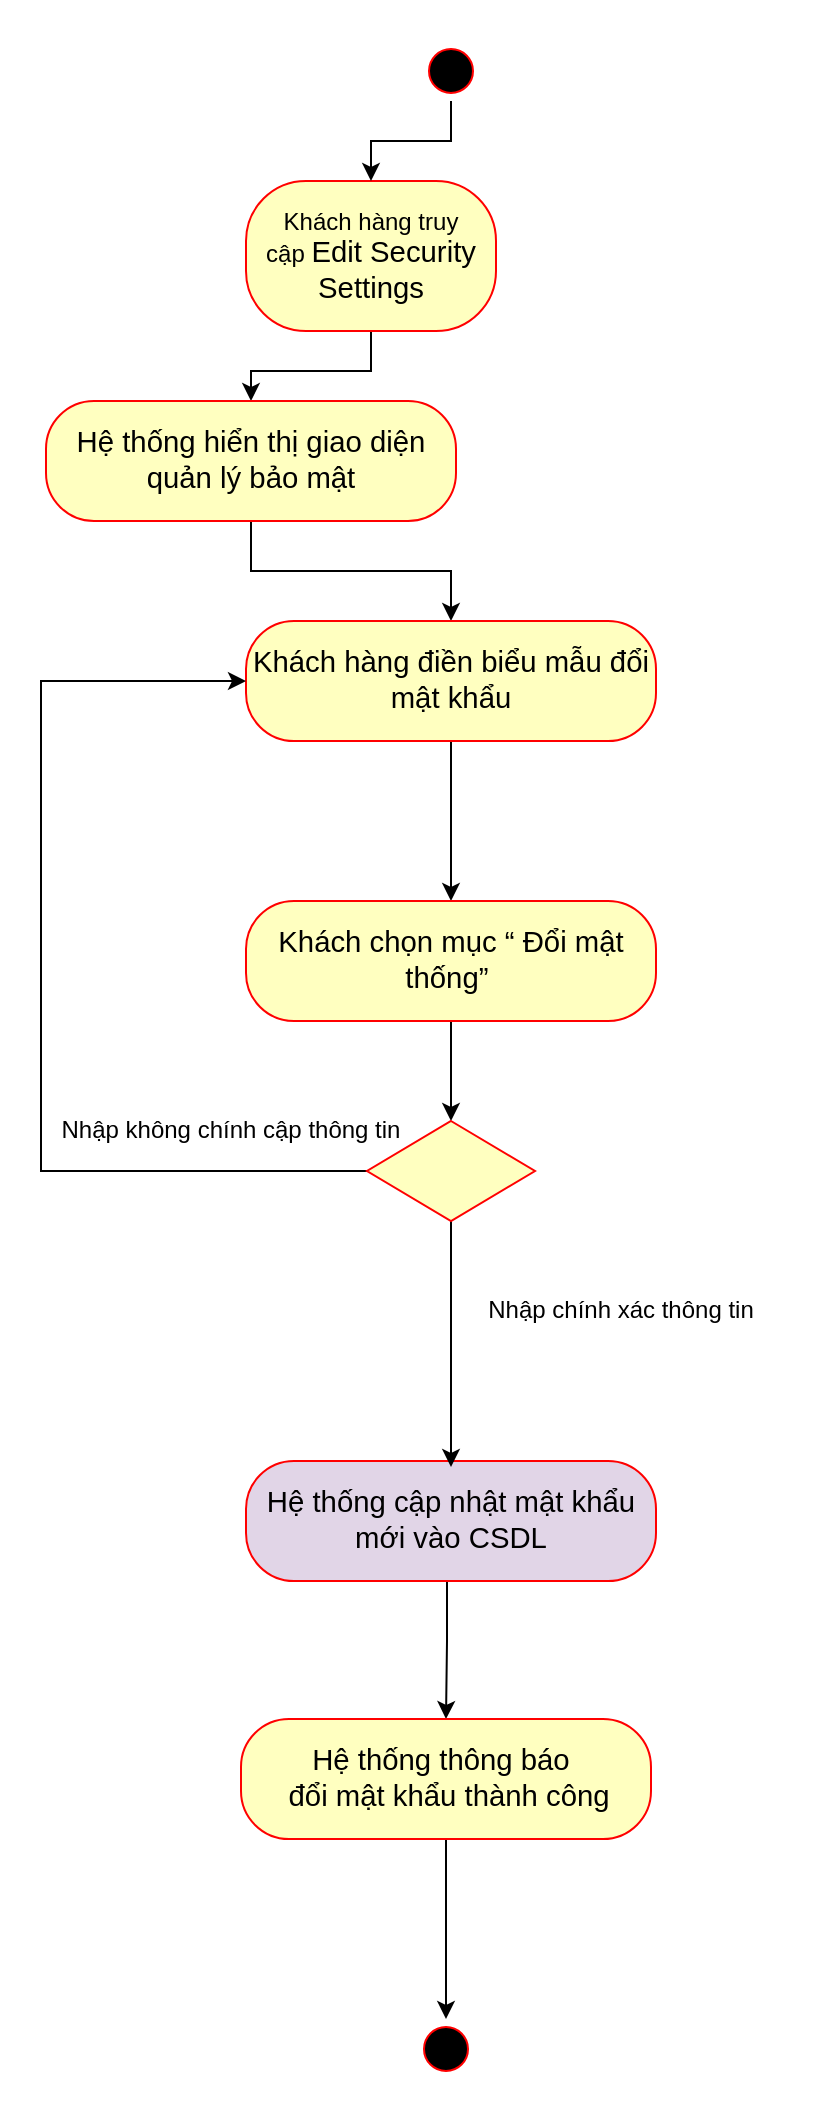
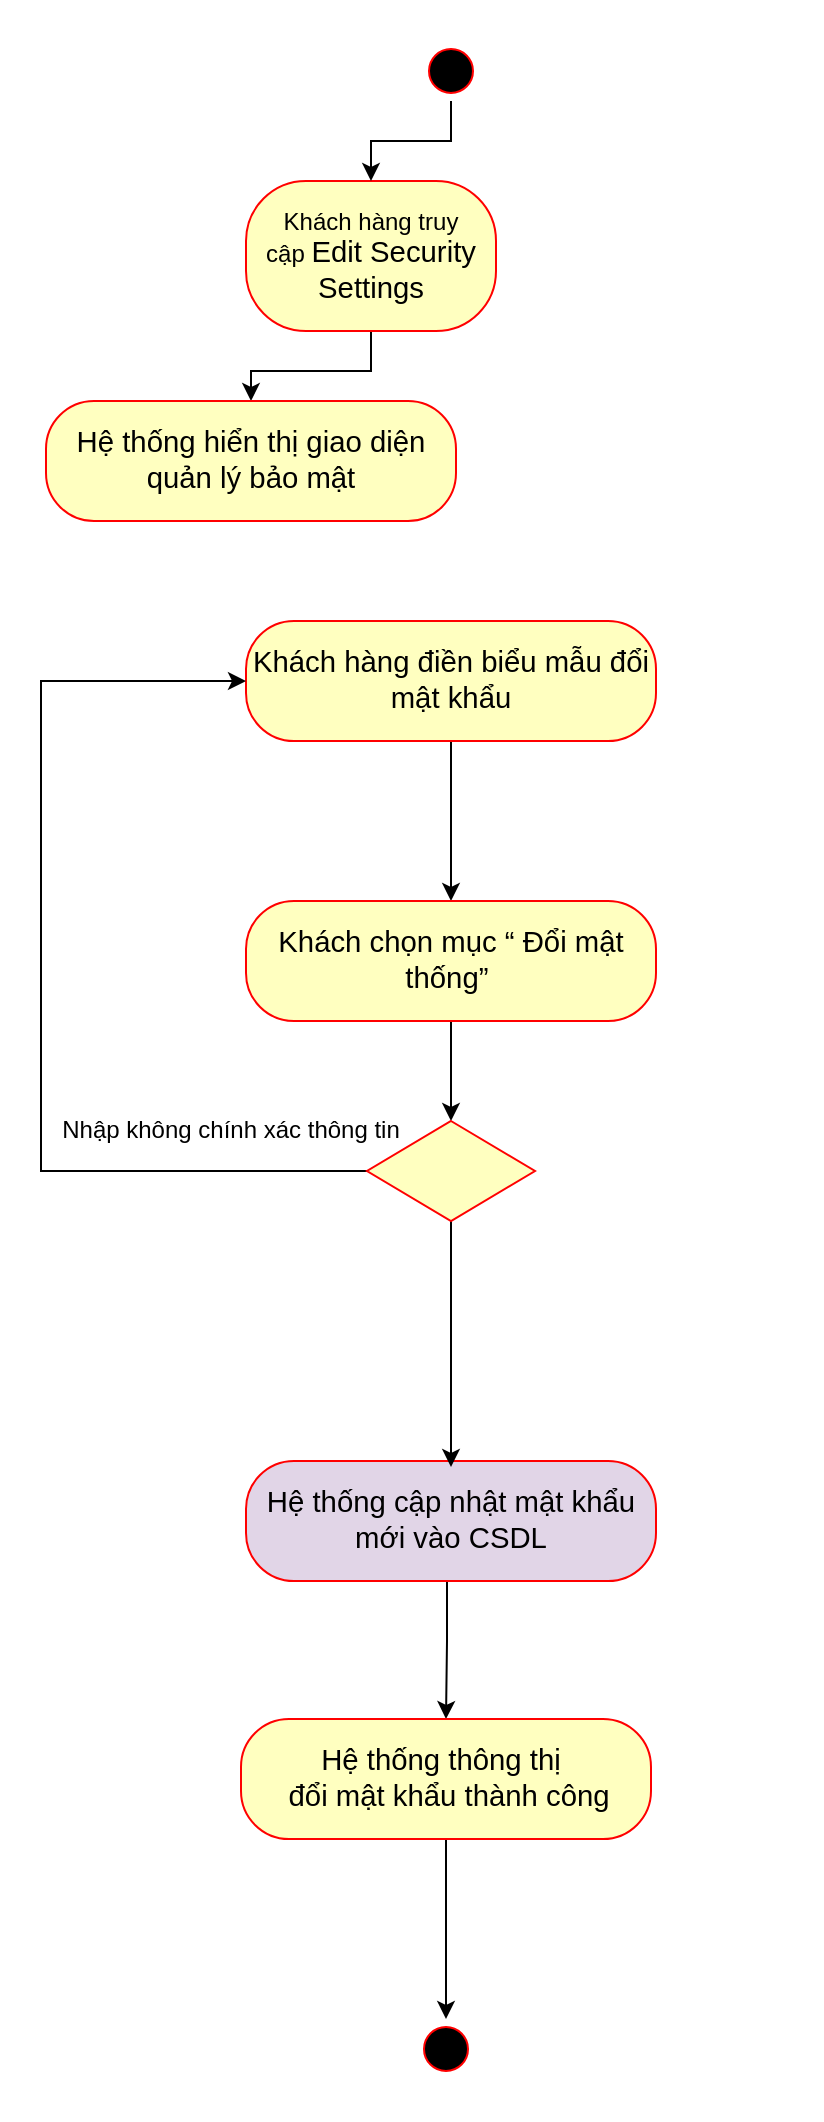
- <mxCell id="6" style="edgeStyle=orthogonalEdgeStyle;rounded=0;orthogonalLoop=1;jettySize=auto;html=1;entryX=0.5;entryY=0;entryDx=0;entryDy=0;startArrow=none;startFill=0;endArrow=classic;endFill=1;" parent="1" source="7" target="9" edge="1"><mxGeometry relative="1" as="geometry" /></mxCell>
- <mxCell id="21" value="Nhập không chính cập thông tin" style="text;html=1;align=center;verticalAlign=middle;resizable=0;points=[];autosize=1;strokeColor=none;fillColor=none;" parent="1" vertex="1"><mxGeometry x="20" y="550" width="190" height="30" as="geometry" /></mxCell>
+ <mxCell id="21" value="Nhập không chính xác thông tin" style="text;html=1;align=center;verticalAlign=middle;resizable=0;points=[];autosize=1;strokeColor=none;fillColor=none;" parent="1" vertex="1"><mxGeometry x="20" y="550" width="190" height="30" as="geometry" /></mxCell>
- <mxCell id="22" value="Nhập chính xác thông tin" style="text;html=1;align=center;verticalAlign=middle;resizable=0;points=[];autosize=1;strokeColor=none;fillColor=none;" parent="1" vertex="1"><mxGeometry x="230" y="640" width="160" height="30" as="geometry" /></mxCell>
- <mxCell id="16" value="&lt;font face=&quot;calibri, sans-serif&quot;&gt;&lt;span style=&quot;font-size: 14.667px&quot;&gt;Hệ thống thông báo&amp;nbsp;&lt;/span&gt;&lt;/font&gt;&lt;span id=&quot;docs-internal-guid-1d08b6fa-7fff-2942-9679-0affb5d9a435&quot;&gt;&lt;p style=&quot;line-height:1.2;margin-top:0pt;margin-bottom:0pt;&quot; dir=&quot;ltr&quot;&gt;&lt;span style=&quot;font-size: 11pt; font-family: Calibri, sans-serif; background-color: transparent; font-variant-numeric: normal; font-variant-east-asian: normal; vertical-align: baseline;&quot;&gt;&amp;nbsp;đổi mật khẩu thành công&lt;/span&gt;&lt;/p&gt;&lt;/span&gt;" style="rounded=1;whiteSpace=wrap;html=1;arcSize=40;fontColor=#000000;fillColor=#ffffc0;strokeColor=#ff0000;fontFamily=Helvetica;" parent="1" vertex="1"><mxGeometry x="120" y="859" width="205" height="60" as="geometry" /></mxCell>
+ <mxCell id="16" value="&lt;font face=&quot;calibri, sans-serif&quot;&gt;&lt;span style=&quot;font-size: 14.667px&quot;&gt;Hệ thống thông thị&amp;nbsp;&lt;/span&gt;&lt;/font&gt;&lt;span id=&quot;docs-internal-guid-1d08b6fa-7fff-2942-9679-0affb5d9a435&quot;&gt;&lt;p style=&quot;line-height:1.2;margin-top:0pt;margin-bottom:0pt;&quot; dir=&quot;ltr&quot;&gt;&lt;span style=&quot;font-size: 11pt; font-family: Calibri, sans-serif; background-color: transparent; font-variant-numeric: normal; font-variant-east-asian: normal; vertical-align: baseline;&quot;&gt;&amp;nbsp;đổi mật khẩu thành công&lt;/span&gt;&lt;/p&gt;&lt;/span&gt;" style="rounded=1;whiteSpace=wrap;html=1;arcSize=40;fontColor=#000000;fillColor=#ffffc0;strokeColor=#ff0000;fontFamily=Helvetica;" parent="1" vertex="1"><mxGeometry x="120" y="859" width="205" height="60" as="geometry" /></mxCell>
